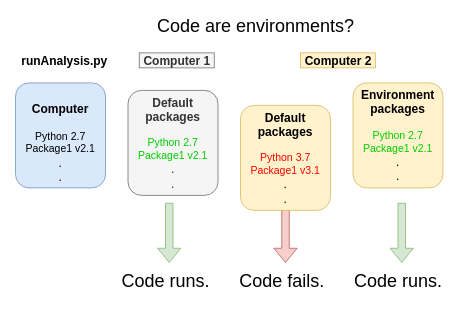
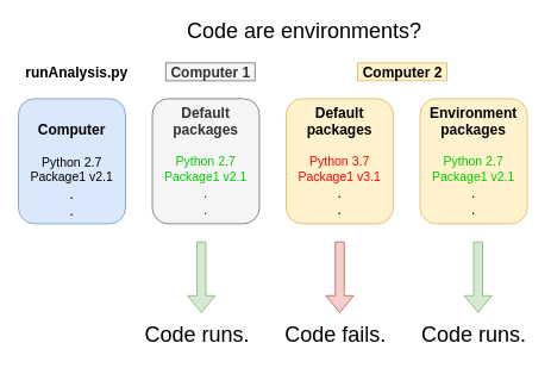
- <mxCell id="6" value="&lt;div&gt;&lt;b&gt;&lt;br&gt;&lt;/b&gt;&lt;/div&gt;&lt;div&gt;&lt;b&gt;Default&lt;/b&gt;&lt;/div&gt;&lt;div&gt;&lt;b&gt;packages&lt;br&gt;&lt;/b&gt;&lt;/div&gt;&lt;div style=&quot;font-size: 14px&quot;&gt;&lt;font style=&quot;font-size: 14px&quot;&gt;&lt;br&gt;&lt;/font&gt;&lt;/div&gt;&lt;div style=&quot;font-size: 14px&quot;&gt;&lt;font style=&quot;font-size: 14px&quot; color=&quot;#00CC00&quot;&gt;Python 2.7&lt;/font&gt;&lt;/div&gt;&lt;div style=&quot;font-size: 14px&quot;&gt;&lt;font style=&quot;font-size: 14px&quot; color=&quot;#00CC00&quot;&gt;Package1 v2.1&lt;/font&gt;&lt;/div&gt;&lt;div&gt;.&lt;/div&gt;&lt;div&gt;.&lt;/div&gt;&lt;div&gt;&lt;br&gt;&lt;/div&gt;" style="rounded=1;whiteSpace=wrap;html=1;fontSize=16;fillColor=#f5f5f5;strokeColor=#666666;fontColor=#333333;" parent="1" vertex="1"><mxGeometry x="170" y="120" width="120" height="140" as="geometry" /></mxCell>
+ <mxCell id="6" value="&lt;div&gt;&lt;b&gt;&lt;br&gt;&lt;/b&gt;&lt;/div&gt;&lt;div&gt;&lt;b&gt;Default&lt;/b&gt;&lt;/div&gt;&lt;div&gt;&lt;b&gt;packages&lt;br&gt;&lt;/b&gt;&lt;/div&gt;&lt;div style=&quot;font-size: 14px&quot;&gt;&lt;font style=&quot;font-size: 14px&quot;&gt;&lt;br&gt;&lt;/font&gt;&lt;/div&gt;&lt;div style=&quot;font-size: 14px&quot;&gt;&lt;font style=&quot;font-size: 14px&quot; color=&quot;#00CC00&quot;&gt;Python 2.7&lt;/font&gt;&lt;/div&gt;&lt;div style=&quot;font-size: 14px&quot;&gt;&lt;font style=&quot;font-size: 14px&quot; color=&quot;#00CC00&quot;&gt;Package1 v2.1&lt;/font&gt;&lt;/div&gt;&lt;div&gt;.&lt;/div&gt;&lt;div&gt;.&lt;/div&gt;&lt;div&gt;&lt;br&gt;&lt;/div&gt;" style="rounded=1;whiteSpace=wrap;html=1;fontSize=16;fillColor=#f5f5f5;strokeColor=#666666;fontColor=#333333;" parent="1" vertex="1"><mxGeometry x="170" y="110" width="120" height="140" as="geometry" /></mxCell>
- <mxCell id="14" value="&lt;div&gt;&lt;b&gt;&lt;br&gt;&lt;/b&gt;&lt;/div&gt;&lt;div&gt;&lt;b&gt;Default&lt;/b&gt;&lt;/div&gt;&lt;div&gt;&lt;b&gt;packages&lt;br&gt;&lt;/b&gt;&lt;/div&gt;&lt;div style=&quot;font-size: 14px&quot;&gt;&lt;font style=&quot;font-size: 14px&quot;&gt;&lt;br&gt;&lt;/font&gt;&lt;/div&gt;&lt;div style=&quot;font-size: 14px&quot;&gt;&lt;font color=&quot;#FF0000&quot;&gt;&lt;font style=&quot;font-size: 14px&quot;&gt;Python 3.7&lt;/font&gt;&lt;/font&gt;&lt;/div&gt;&lt;div style=&quot;font-size: 14px&quot;&gt;&lt;font color=&quot;#FF0000&quot;&gt;&lt;font style=&quot;font-size: 14px&quot;&gt;Package1 v3.1&lt;/font&gt;&lt;/font&gt;&lt;/div&gt;&lt;div&gt;.&lt;/div&gt;&lt;div&gt;.&lt;/div&gt;&lt;div&gt;&lt;br&gt;&lt;/div&gt;" style="rounded=1;whiteSpace=wrap;html=1;fontSize=16;fillColor=#fff2cc;strokeColor=#d6b656;" parent="1" vertex="1"><mxGeometry x="320" y="140" width="120" height="140" as="geometry" /></mxCell>
+ <mxCell id="14" value="&lt;div&gt;&lt;b&gt;&lt;br&gt;&lt;/b&gt;&lt;/div&gt;&lt;div&gt;&lt;b&gt;Default&lt;/b&gt;&lt;/div&gt;&lt;div&gt;&lt;b&gt;packages&lt;br&gt;&lt;/b&gt;&lt;/div&gt;&lt;div style=&quot;font-size: 14px&quot;&gt;&lt;font style=&quot;font-size: 14px&quot;&gt;&lt;br&gt;&lt;/font&gt;&lt;/div&gt;&lt;div style=&quot;font-size: 14px&quot;&gt;&lt;font color=&quot;#FF0000&quot;&gt;&lt;font style=&quot;font-size: 14px&quot;&gt;Python 3.7&lt;/font&gt;&lt;/font&gt;&lt;/div&gt;&lt;div style=&quot;font-size: 14px&quot;&gt;&lt;font color=&quot;#FF0000&quot;&gt;&lt;font style=&quot;font-size: 14px&quot;&gt;Package1 v3.1&lt;/font&gt;&lt;/font&gt;&lt;/div&gt;&lt;div&gt;.&lt;/div&gt;&lt;div&gt;.&lt;/div&gt;&lt;div&gt;&lt;br&gt;&lt;/div&gt;" style="rounded=1;whiteSpace=wrap;html=1;fontSize=16;fillColor=#fff2cc;strokeColor=#d6b656;" parent="1" vertex="1"><mxGeometry x="320" y="110" width="120" height="140" as="geometry" /></mxCell>
